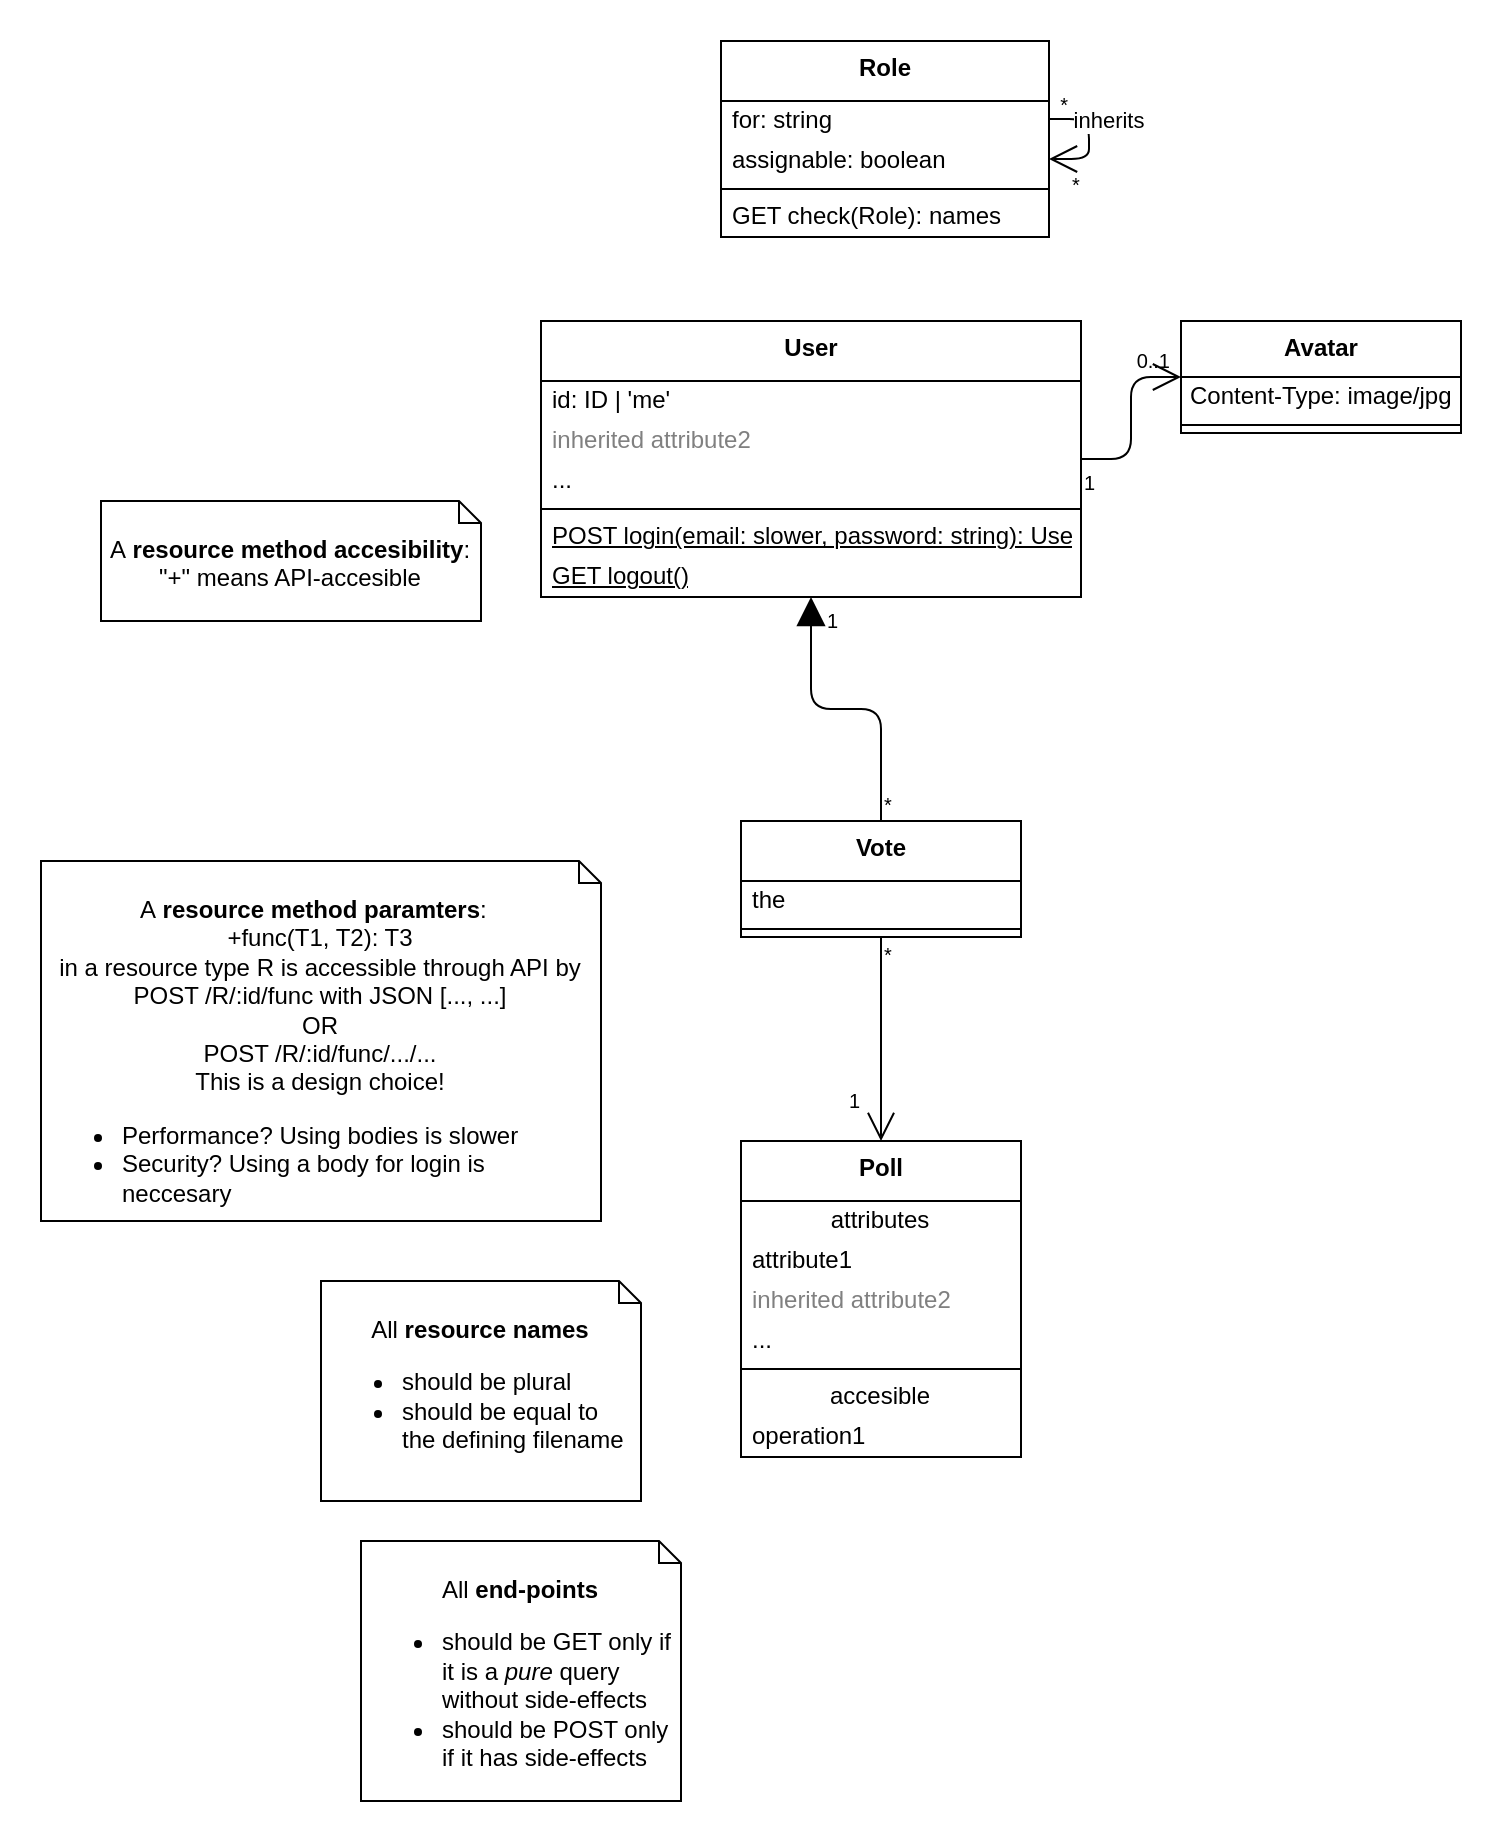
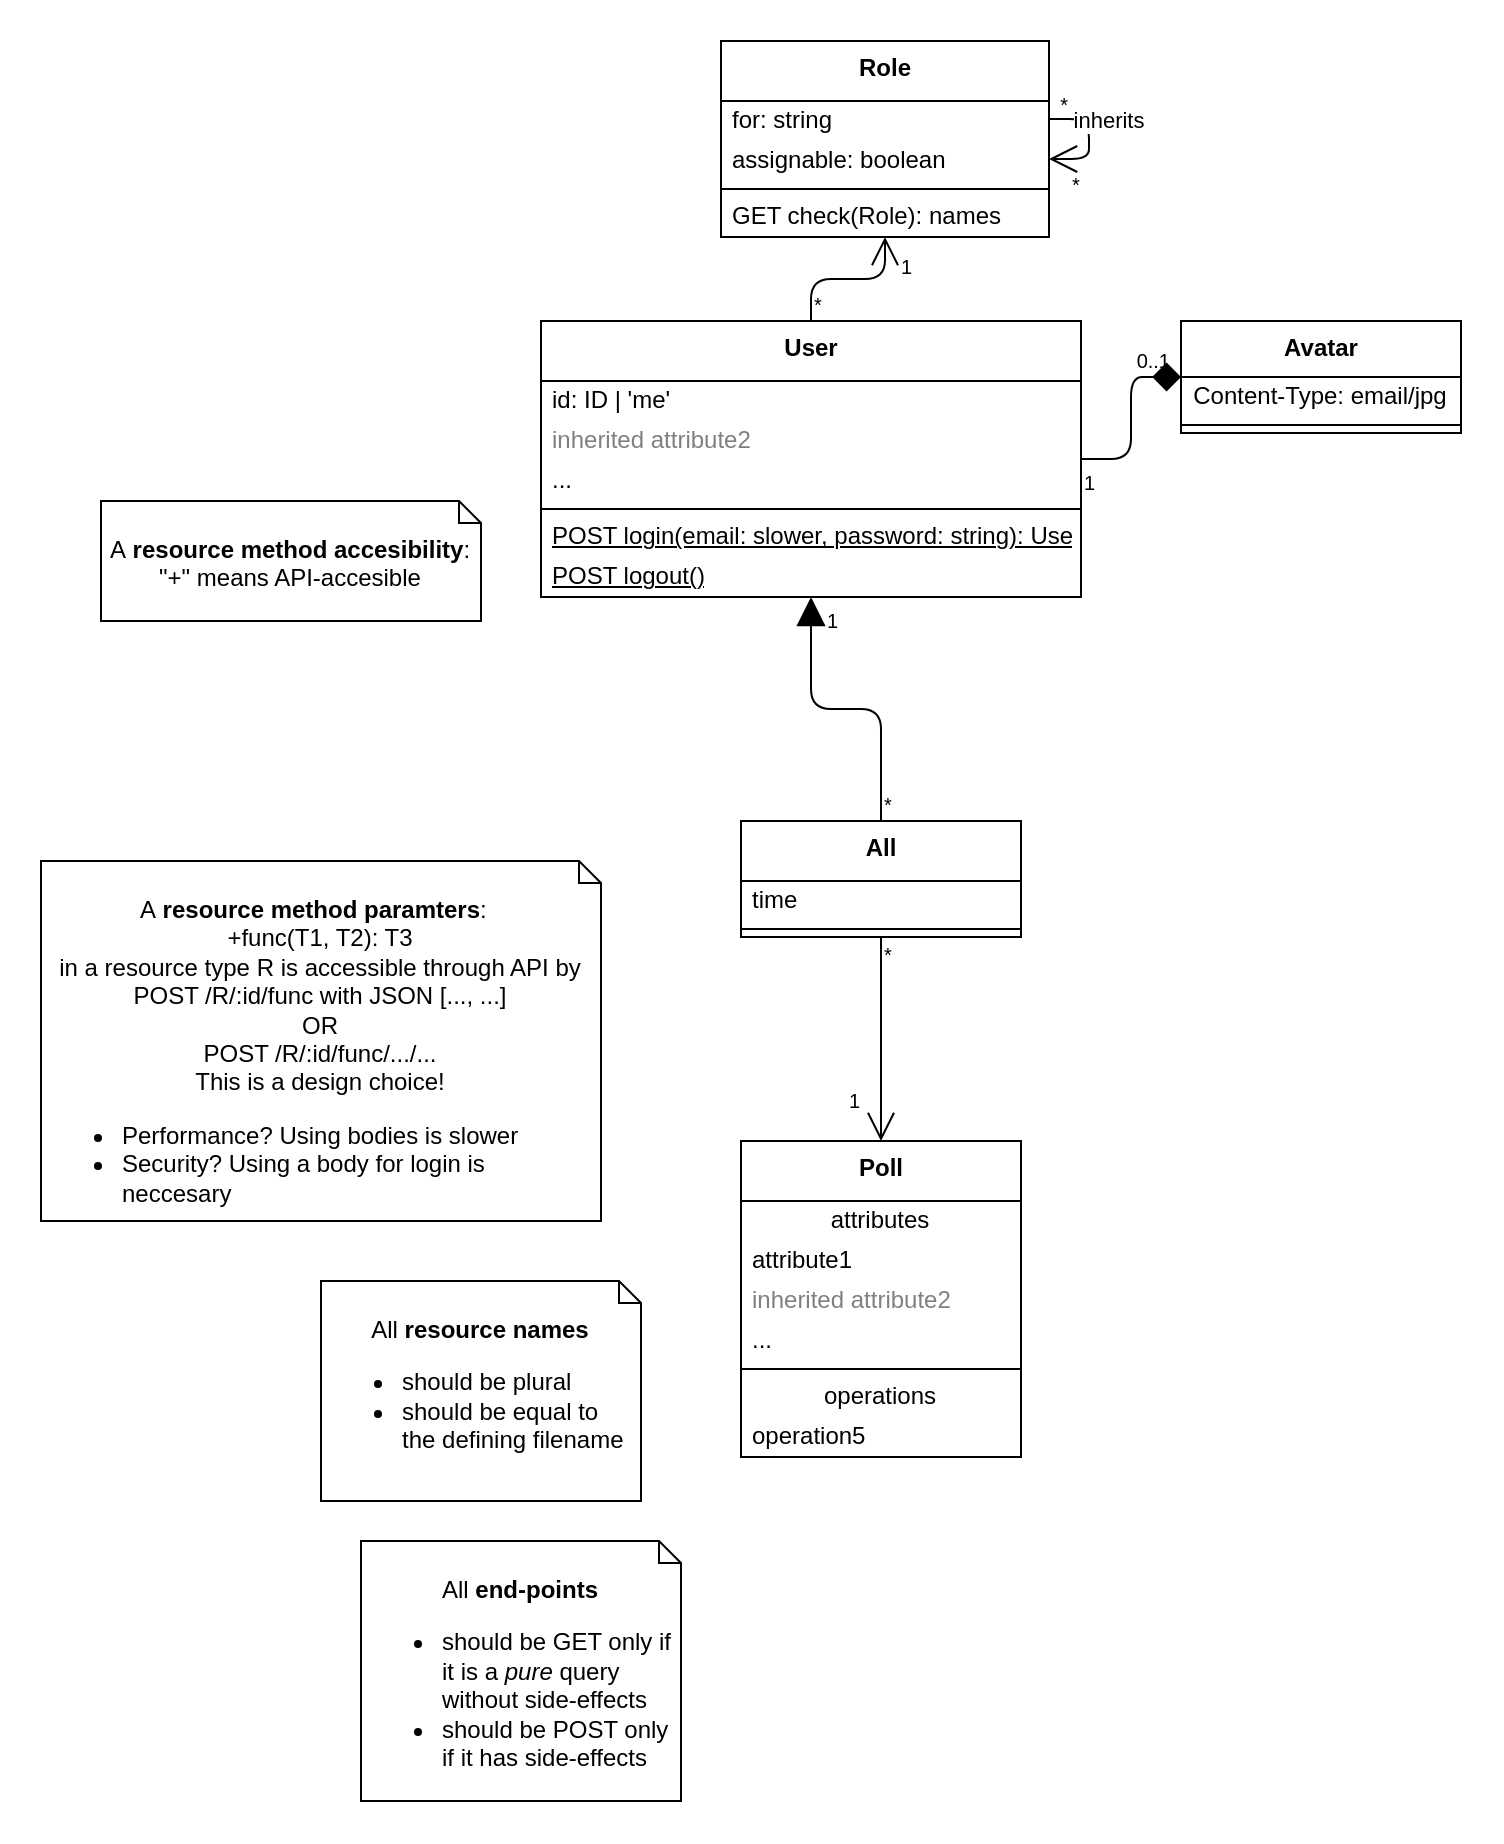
+ <mxCell id="41" value="" style="verticalAlign=bottom;html=1;endArrow=open;endSize=12;edgeStyle=orthogonalEdgeStyle;" edge="1" parent="1" source="2" target="33"><mxGeometry y="10" relative="1" as="geometry"><mxPoint x="520" y="49" as="sourcePoint" /><mxPoint x="440" y="140" as="targetPoint" /><mxPoint as="offset" /></mxGeometry></mxCell>
+ <mxCell id="42" value="*" style="resizable=0;html=1;align=left;verticalAlign=top;labelBackgroundColor=none;fontSize=10" connectable="0" vertex="1" parent="41"><mxGeometry x="-1" relative="1" as="geometry"><mxPoint x="-0.03" y="-20" as="offset" /></mxGeometry></mxCell>
+ <mxCell id="43" value="1" style="resizable=0;html=1;align=right;verticalAlign=bottom;labelBackgroundColor=none;fontSize=10" connectable="0" vertex="1" parent="41"><mxGeometry x="0.9" relative="1" as="geometry"><mxPoint x="14" y="18.57" as="offset" /></mxGeometry></mxCell>
- <mxCell id="13" value="" style="verticalAlign=bottom;html=1;endArrow=open;endSize=12;edgeStyle=orthogonalEdgeStyle;" edge="1" parent="1" source="2" target="10"><mxGeometry relative="1" as="geometry"><mxPoint x="470" y="370" as="sourcePoint" /><mxPoint x="720" y="370" as="targetPoint" /></mxGeometry></mxCell>
+ <mxCell id="13" value="" style="verticalAlign=bottom;html=1;endArrow=diamond;endSize=12;edgeStyle=orthogonalEdgeStyle;" edge="1" parent="1" source="2" target="10"><mxGeometry relative="1" as="geometry"><mxPoint x="470" y="370" as="sourcePoint" /><mxPoint x="720" y="370" as="targetPoint" /></mxGeometry></mxCell>
- <mxCell id="11" value="Content-Type: image/jpg" style="text;html=1;strokeColor=none;fillColor=none;align=center;verticalAlign=middle;spacingLeft=4;spacingRight=4;overflow=hidden;rotatable=0;points=[[0,0.5],[1,0.5]];portConstraint=eastwest;" vertex="1" parent="10"><mxGeometry y="28" width="140" height="20" as="geometry" /></mxCell>
+ <mxCell id="11" value="Content-Type: email/jpg" style="text;html=1;strokeColor=none;fillColor=none;align=center;verticalAlign=middle;spacingLeft=4;spacingRight=4;overflow=hidden;rotatable=0;points=[[0,0.5],[1,0.5]];portConstraint=eastwest;" vertex="1" parent="10"><mxGeometry y="28" width="140" height="20" as="geometry" /></mxCell>
- <mxCell id="8" value="&lt;u&gt;GET logout()&lt;/u&gt;" style="text;html=1;strokeColor=none;fillColor=none;align=left;verticalAlign=middle;spacingLeft=4;spacingRight=4;overflow=hidden;rotatable=0;points=[[0,0.5],[1,0.5]];portConstraint=eastwest;" vertex="1" parent="2"><mxGeometry y="118" width="270" height="20" as="geometry" /></mxCell>
+ <mxCell id="8" value="&lt;u&gt;POST logout()&lt;/u&gt;" style="text;html=1;strokeColor=none;fillColor=none;align=left;verticalAlign=middle;spacingLeft=4;spacingRight=4;overflow=hidden;rotatable=0;points=[[0,0.5],[1,0.5]];portConstraint=eastwest;" vertex="1" parent="2"><mxGeometry y="118" width="270" height="20" as="geometry" /></mxCell>
- <mxCell id="16" value="&lt;b&gt;Vote&lt;/b&gt;" style="swimlane;fontStyle=0;align=center;verticalAlign=top;childLayout=stackLayout;horizontal=1;startSize=30;horizontalStack=0;resizeParent=1;resizeParentMax=0;resizeLast=0;collapsible=0;marginBottom=0;html=1;" vertex="1" parent="1"><mxGeometry x="370" y="410" width="140" height="58" as="geometry" /></mxCell>
+ <mxCell id="16" value="&lt;b&gt;All&lt;/b&gt;" style="swimlane;fontStyle=0;align=center;verticalAlign=top;childLayout=stackLayout;horizontal=1;startSize=30;horizontalStack=0;resizeParent=1;resizeParentMax=0;resizeLast=0;collapsible=0;marginBottom=0;html=1;" vertex="1" parent="1"><mxGeometry x="370" y="410" width="140" height="58" as="geometry" /></mxCell>
- <mxCell id="17" value="the" style="text;html=1;strokeColor=none;fillColor=none;align=left;verticalAlign=middle;spacingLeft=4;spacingRight=4;overflow=hidden;rotatable=0;points=[[0,0.5],[1,0.5]];portConstraint=eastwest;" vertex="1" parent="16"><mxGeometry y="30" width="140" height="20" as="geometry" /></mxCell>
+ <mxCell id="17" value="time" style="text;html=1;strokeColor=none;fillColor=none;align=left;verticalAlign=middle;spacingLeft=4;spacingRight=4;overflow=hidden;rotatable=0;points=[[0,0.5],[1,0.5]];portConstraint=eastwest;" vertex="1" parent="16"><mxGeometry y="30" width="140" height="20" as="geometry" /></mxCell>
- <mxCell id="25" value="accesible" style="text;html=1;strokeColor=none;fillColor=none;align=center;verticalAlign=middle;spacingLeft=4;spacingRight=4;overflow=hidden;rotatable=0;points=[[0,0.5],[1,0.5]];portConstraint=eastwest;" vertex="1" parent="19"><mxGeometry y="118" width="140" height="20" as="geometry" /></mxCell>
+ <mxCell id="25" value="operations" style="text;html=1;strokeColor=none;fillColor=none;align=center;verticalAlign=middle;spacingLeft=4;spacingRight=4;overflow=hidden;rotatable=0;points=[[0,0.5],[1,0.5]];portConstraint=eastwest;" vertex="1" parent="19"><mxGeometry y="118" width="140" height="20" as="geometry" /></mxCell>
- <mxCell id="26" value="operation1" style="text;html=1;strokeColor=none;fillColor=none;align=left;verticalAlign=middle;spacingLeft=4;spacingRight=4;overflow=hidden;rotatable=0;points=[[0,0.5],[1,0.5]];portConstraint=eastwest;" vertex="1" parent="19"><mxGeometry y="138" width="140" height="20" as="geometry" /></mxCell>
+ <mxCell id="26" value="operation5" style="text;html=1;strokeColor=none;fillColor=none;align=left;verticalAlign=middle;spacingLeft=4;spacingRight=4;overflow=hidden;rotatable=0;points=[[0,0.5],[1,0.5]];portConstraint=eastwest;" vertex="1" parent="19"><mxGeometry y="138" width="140" height="20" as="geometry" /></mxCell>
